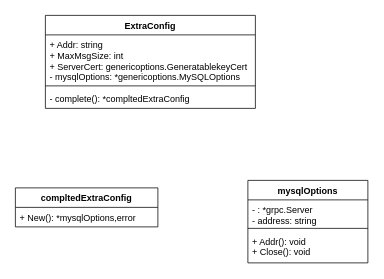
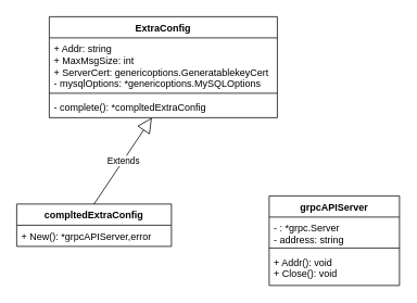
+ <mxCell id="8" value="Extends" style="endArrow=block;endSize=16;endFill=0;html=1;rounded=0;exitX=0.5;exitY=0;exitDx=0;exitDy=0;entryX=0.45;entryY=1;entryDx=0;entryDy=0;entryPerimeter=0;" edge="1" parent="1" source="6" target="5"><mxGeometry width="160" relative="1" as="geometry"><mxPoint x="180" y="300" as="sourcePoint" /><mxPoint x="340" y="300" as="targetPoint" /></mxGeometry></mxCell>
- <mxCell id="9" value="mysqlOptions" style="swimlane;fontStyle=1;align=center;verticalAlign=top;childLayout=stackLayout;horizontal=1;startSize=26;horizontalStack=0;resizeParent=1;resizeParentMax=0;resizeLast=0;collapsible=1;marginBottom=0;whiteSpace=wrap;html=1;" vertex="1" parent="1"><mxGeometry x="330" y="240" width="160" height="110" as="geometry" /></mxCell>
+ <mxCell id="9" value="grpcAPIServer" style="swimlane;fontStyle=1;align=center;verticalAlign=top;childLayout=stackLayout;horizontal=1;startSize=26;horizontalStack=0;resizeParent=1;resizeParentMax=0;resizeLast=0;collapsible=1;marginBottom=0;whiteSpace=wrap;html=1;" vertex="1" parent="1"><mxGeometry x="330" y="240" width="160" height="110" as="geometry" /></mxCell>
- <mxCell id="7" value="+ New(): *mysqlOptions,error" style="text;strokeColor=none;fillColor=none;align=left;verticalAlign=top;spacingLeft=4;spacingRight=4;overflow=hidden;rotatable=0;points=[[0,0.5],[1,0.5]];portConstraint=eastwest;whiteSpace=wrap;html=1;" vertex="1" parent="6"><mxGeometry y="26" width="190" height="26" as="geometry" /></mxCell>
+ <mxCell id="7" value="+ New(): *grpcAPIServer,error" style="text;strokeColor=none;fillColor=none;align=left;verticalAlign=top;spacingLeft=4;spacingRight=4;overflow=hidden;rotatable=0;points=[[0,0.5],[1,0.5]];portConstraint=eastwest;whiteSpace=wrap;html=1;" vertex="1" parent="6"><mxGeometry y="26" width="190" height="26" as="geometry" /></mxCell>
